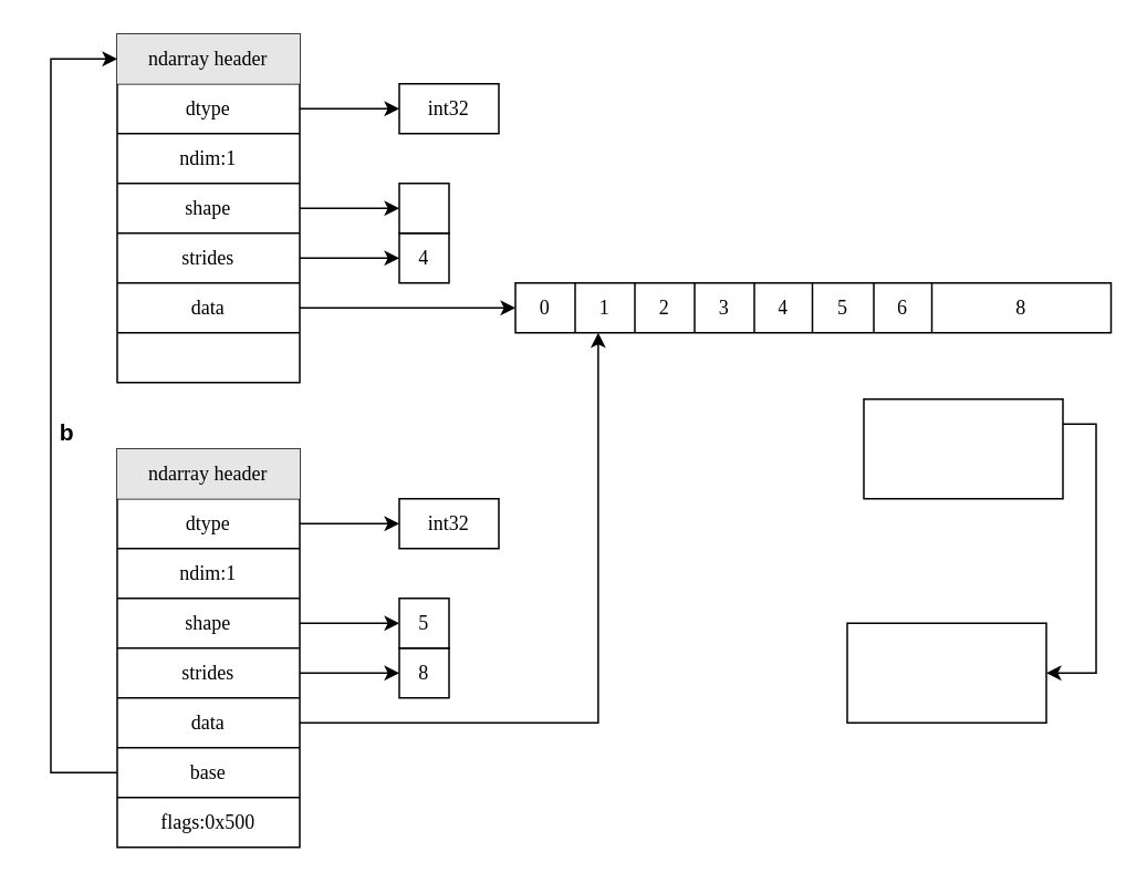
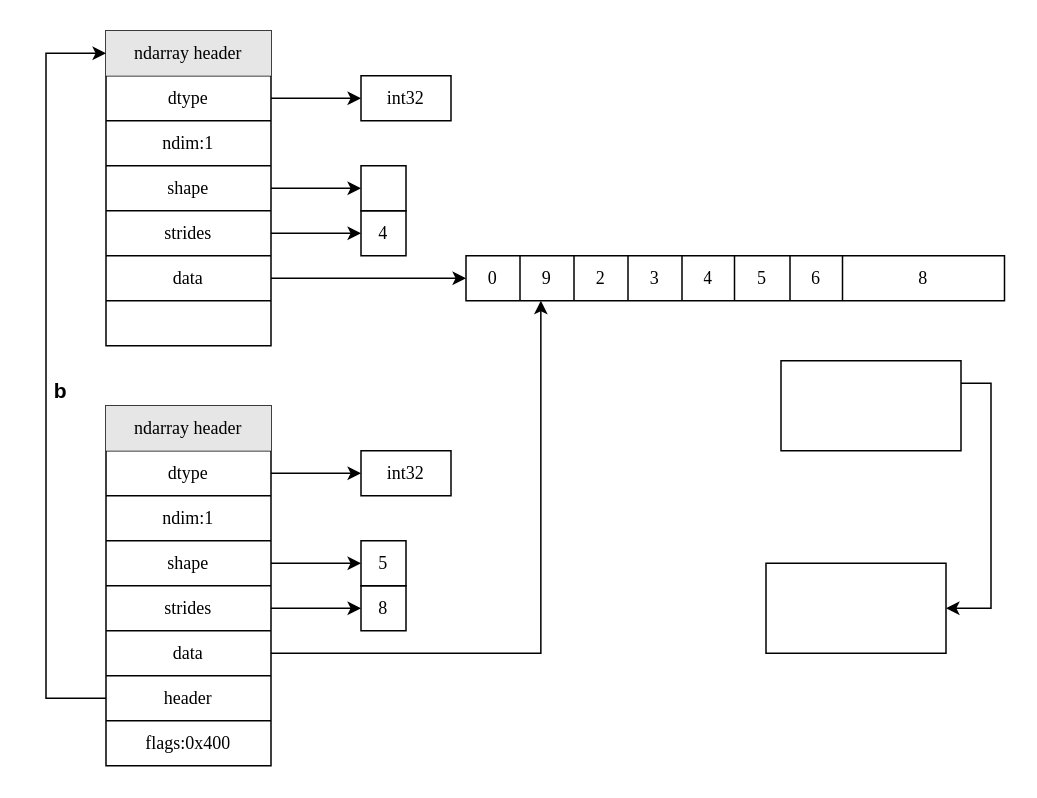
- <mxCell id="53" value="1" style="shape=partialRectangle;html=1;whiteSpace=wrap;connectable=0;overflow=hidden;fillColor=none;top=0;left=0;bottom=0;right=0;fontFamily=Verdana;fontSize=12;" parent="51" vertex="1"><mxGeometry x="36" width="36" height="30" as="geometry" /></mxCell>
+ <mxCell id="53" value="9" style="shape=partialRectangle;html=1;whiteSpace=wrap;connectable=0;overflow=hidden;fillColor=none;top=0;left=0;bottom=0;right=0;fontFamily=Verdana;fontSize=12;" parent="51" vertex="1"><mxGeometry x="36" width="36" height="30" as="geometry" /></mxCell>
- <mxCell id="43" value="base" style="shape=partialRectangle;html=1;whiteSpace=wrap;connectable=0;overflow=hidden;fillColor=none;top=0;left=0;bottom=0;right=0;fontFamily=Verdana;fontSize=12;" vertex="1" parent="42"><mxGeometry width="110" height="30" as="geometry" /></mxCell>
+ <mxCell id="43" value="header" style="shape=partialRectangle;html=1;whiteSpace=wrap;connectable=0;overflow=hidden;fillColor=none;top=0;left=0;bottom=0;right=0;fontFamily=Verdana;fontSize=12;" vertex="1" parent="42"><mxGeometry width="110" height="30" as="geometry" /></mxCell>
- <mxCell id="45" value="flags:0x500" style="shape=partialRectangle;html=1;whiteSpace=wrap;connectable=0;overflow=hidden;fillColor=none;top=0;left=0;bottom=0;right=0;fontFamily=Verdana;fontSize=12;" vertex="1" parent="44"><mxGeometry width="110" height="30" as="geometry" /></mxCell>
+ <mxCell id="45" value="flags:0x400" style="shape=partialRectangle;html=1;whiteSpace=wrap;connectable=0;overflow=hidden;fillColor=none;top=0;left=0;bottom=0;right=0;fontFamily=Verdana;fontSize=12;" vertex="1" parent="44"><mxGeometry width="110" height="30" as="geometry" /></mxCell>
